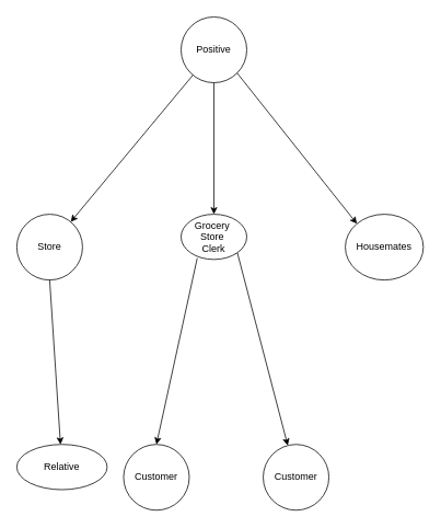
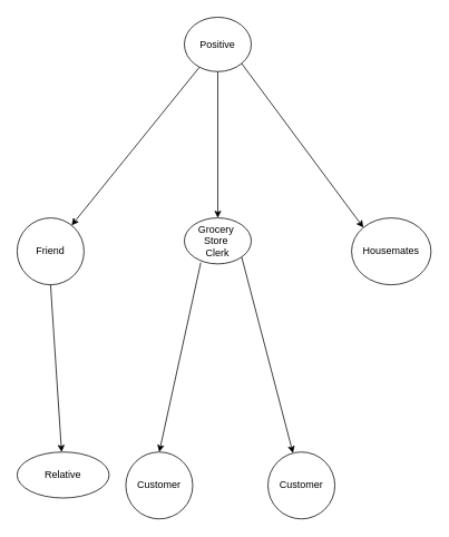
- <mxCell id="2" value="Positive" style="ellipse;whiteSpace=wrap;html=1;aspect=fixed;" parent="1" vertex="1"><mxGeometry x="220" y="20" width="80" height="80" as="geometry" /></mxCell>
+ <mxCell id="2" value="Positive" style="ellipse;whiteSpace=wrap;html=1;aspect=fixed;" parent="1" vertex="1"><mxGeometry x="220" y="20" width="80" height="65" as="geometry" /></mxCell>
- <mxCell id="5" value="Store" style="ellipse;whiteSpace=wrap;html=1;aspect=fixed;" parent="1" vertex="1"><mxGeometry x="20" y="260" width="80" height="80" as="geometry" /></mxCell>
+ <mxCell id="5" value="Friend" style="ellipse;whiteSpace=wrap;html=1;aspect=fixed;" parent="1" vertex="1"><mxGeometry x="20" y="260" width="80" height="80" as="geometry" /></mxCell>
